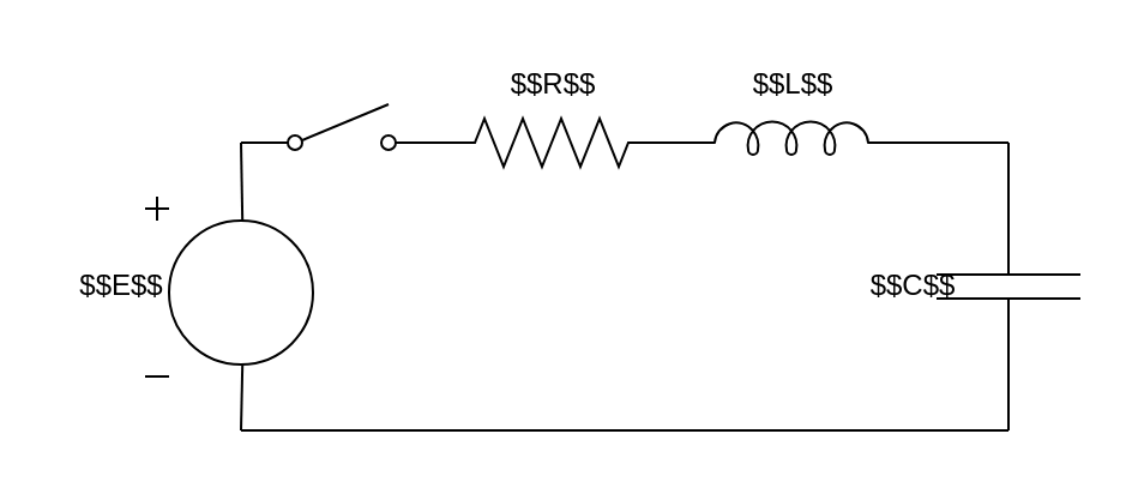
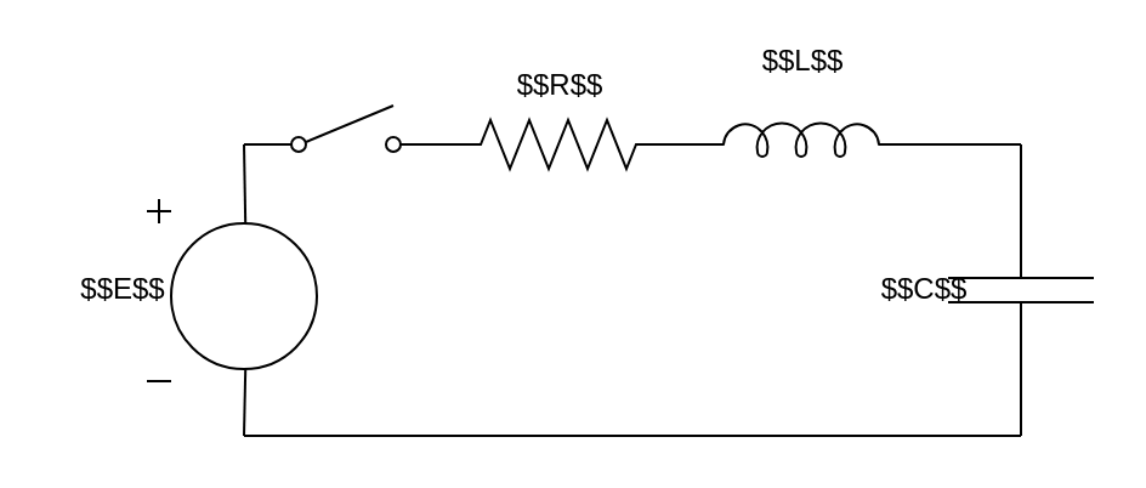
- <mxCell id="15" value="$$L$$" style="text;html=1;align=center;verticalAlign=middle;resizable=0;points=[];autosize=1;strokeColor=none;fillColor=none;" vertex="1" parent="1"><mxGeometry x="299.5" y="20" width="60" height="30" as="geometry" /></mxCell>
+ <mxCell id="15" value="$$L$$" style="text;html=1;align=center;verticalAlign=middle;resizable=0;points=[];autosize=1;strokeColor=none;fillColor=none;" vertex="1" parent="1"><mxGeometry x="299.5" y="10" width="60" height="30" as="geometry" /></mxCell>
